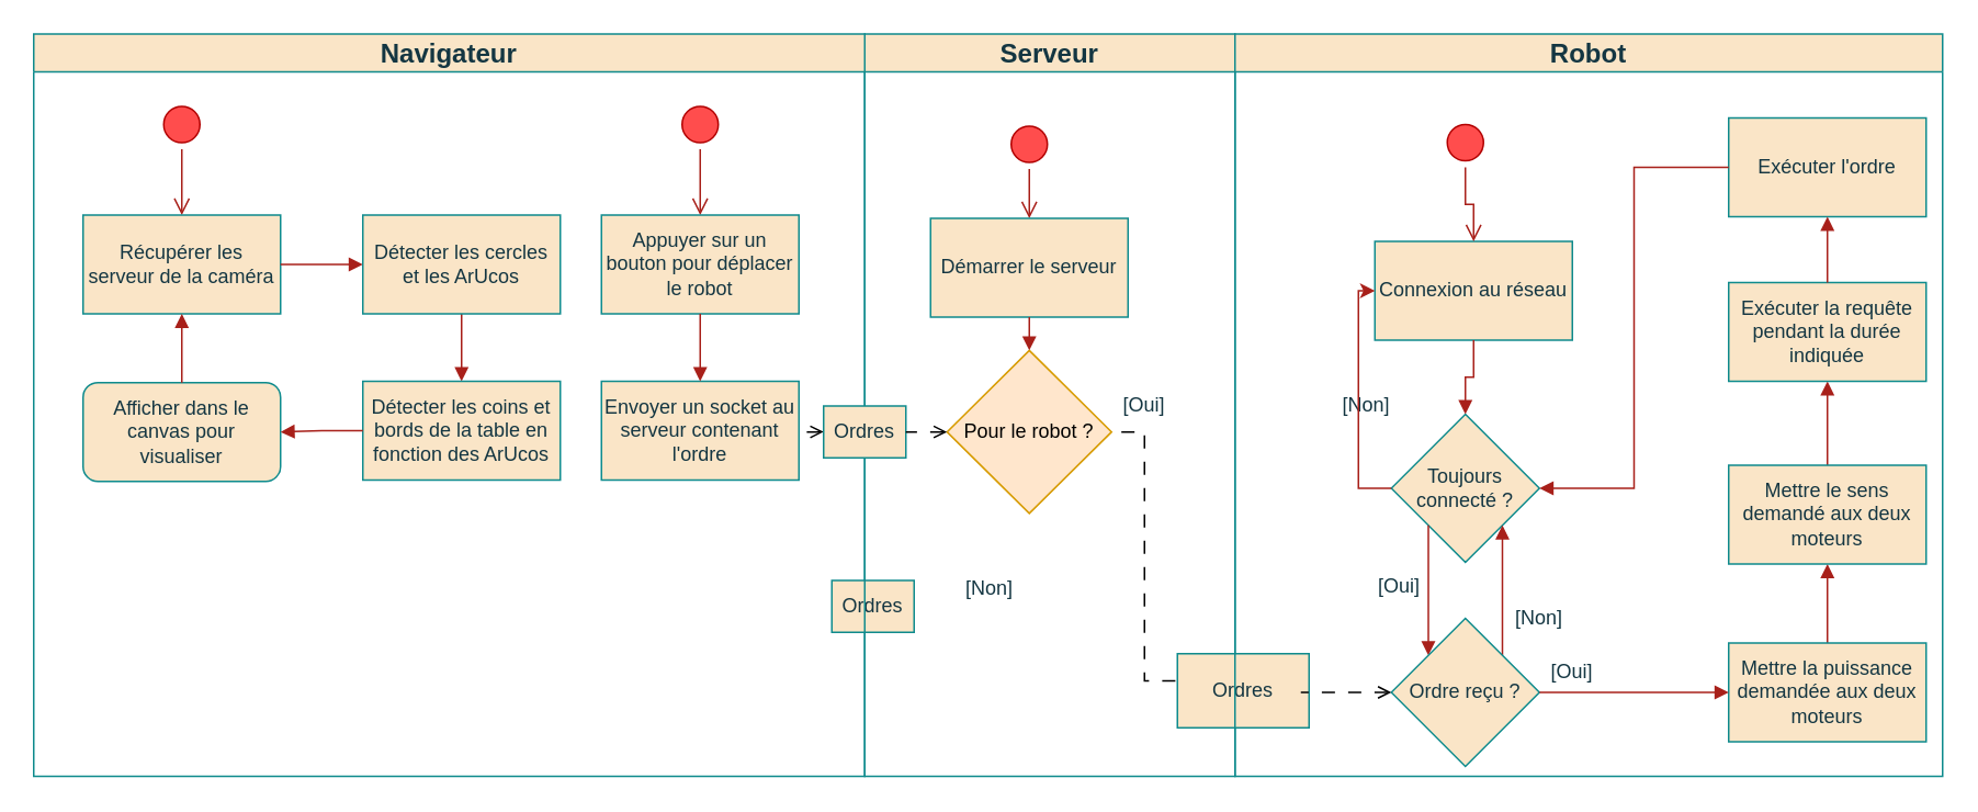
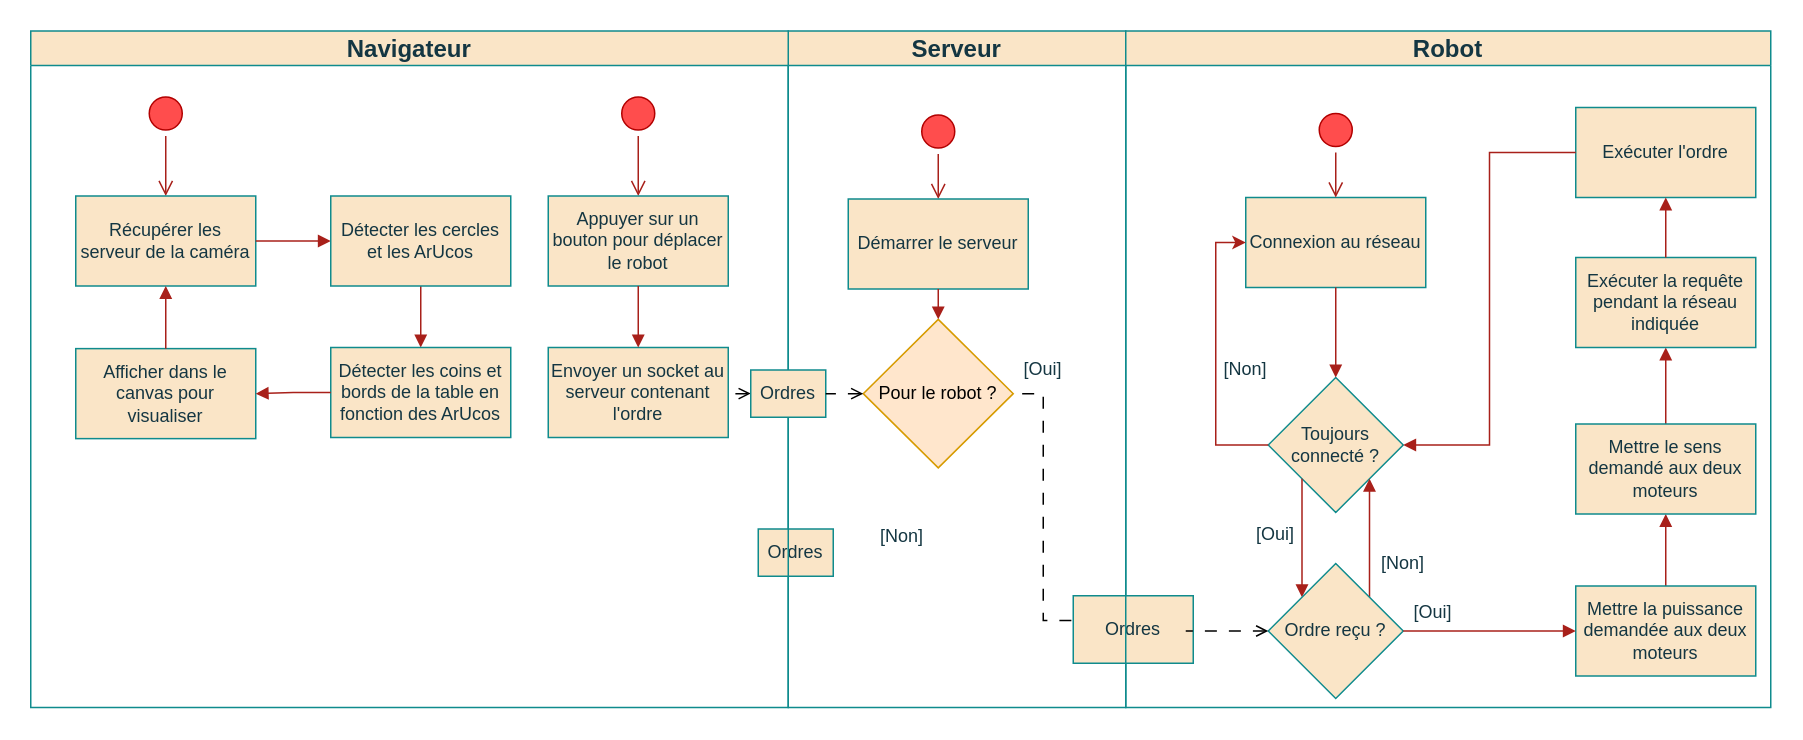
- <mxCell id="33" value="Connexion au réseau" style="rounded=0;whiteSpace=wrap;html=1;labelBackgroundColor=none;fillColor=#FAE5C7;strokeColor=#0F8B8D;fontColor=#143642;" parent="31" vertex="1"><mxGeometry x="85" y="126" width="120" height="60" as="geometry" /></mxCell>
+ <mxCell id="33" value="Connexion au réseau" style="rounded=0;whiteSpace=wrap;html=1;labelBackgroundColor=none;fillColor=#FAE5C7;strokeColor=#0F8B8D;fontColor=#143642;" parent="31" vertex="1"><mxGeometry x="80" y="111" width="120" height="60" as="geometry" /></mxCell>
- <mxCell id="48" value="Exécuter la requête pendant la durée indiquée" style="whiteSpace=wrap;html=1;fillColor=#FAE5C7;strokeColor=#0F8B8D;fontColor=#143642;rounded=0;labelBackgroundColor=none;" parent="31" vertex="1"><mxGeometry x="300" y="151" width="120" height="60" as="geometry" /></mxCell>
+ <mxCell id="48" value="Exécuter la requête pendant la réseau indiquée" style="whiteSpace=wrap;html=1;fillColor=#FAE5C7;strokeColor=#0F8B8D;fontColor=#143642;rounded=0;labelBackgroundColor=none;" parent="31" vertex="1"><mxGeometry x="300" y="151" width="120" height="60" as="geometry" /></mxCell>
- <mxCell id="21" value="Afficher dans le canvas pour visualiser" style="whiteSpace=wrap;html=1;labelBackgroundColor=none;fillColor=#FAE5C7;strokeColor=#0F8B8D;fontColor=#143642;rounded=1;" vertex="1" parent="13"><mxGeometry x="30" y="211.75" width="120" height="60" as="geometry" /></mxCell>
+ <mxCell id="21" value="Afficher dans le canvas pour visualiser" style="rounded=0;whiteSpace=wrap;html=1;labelBackgroundColor=none;fillColor=#FAE5C7;strokeColor=#0F8B8D;fontColor=#143642;" vertex="1" parent="13"><mxGeometry x="30" y="211.75" width="120" height="60" as="geometry" /></mxCell>
